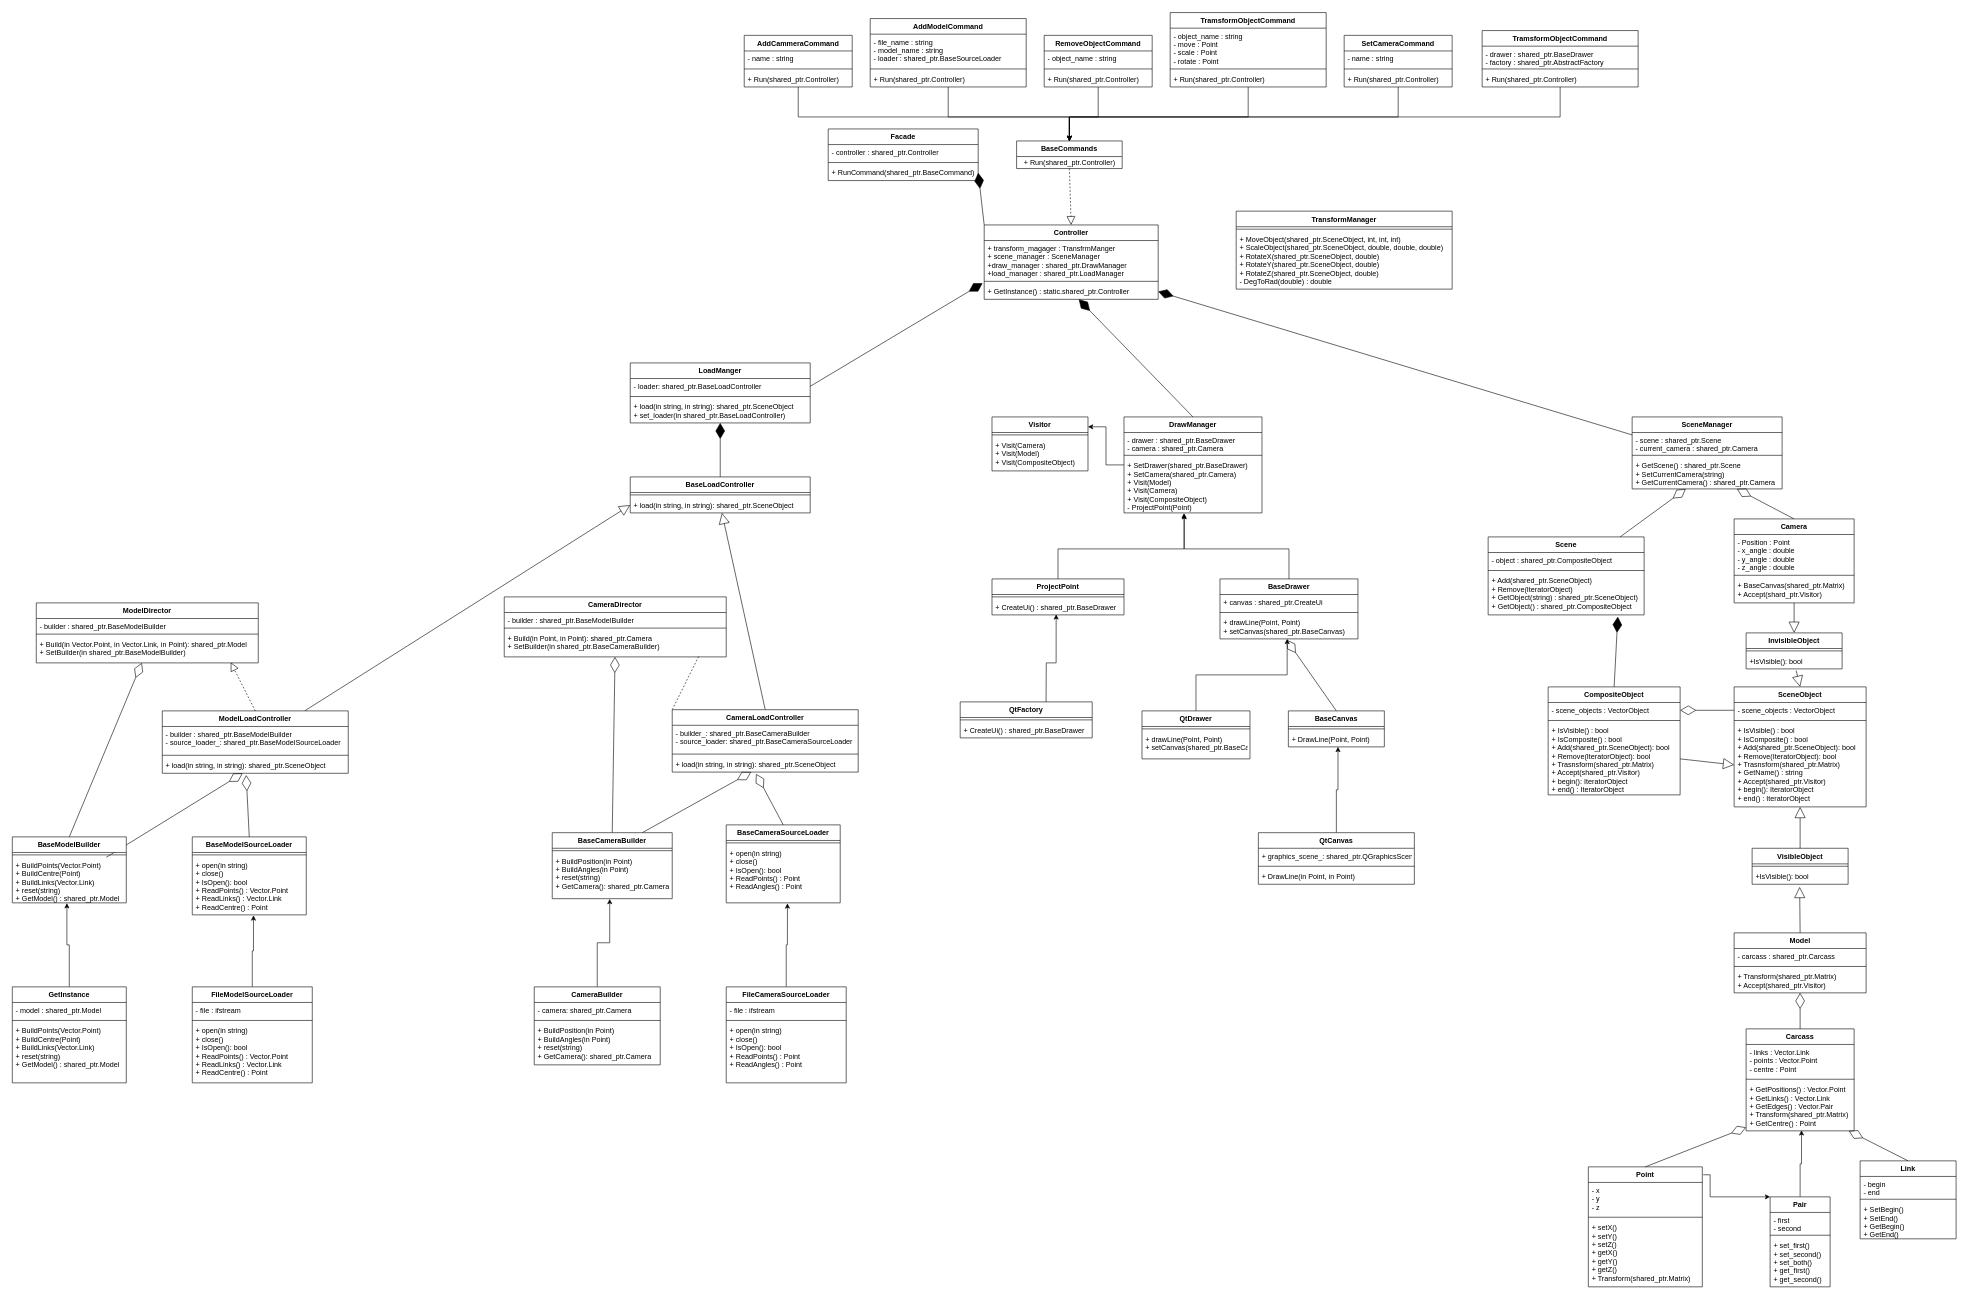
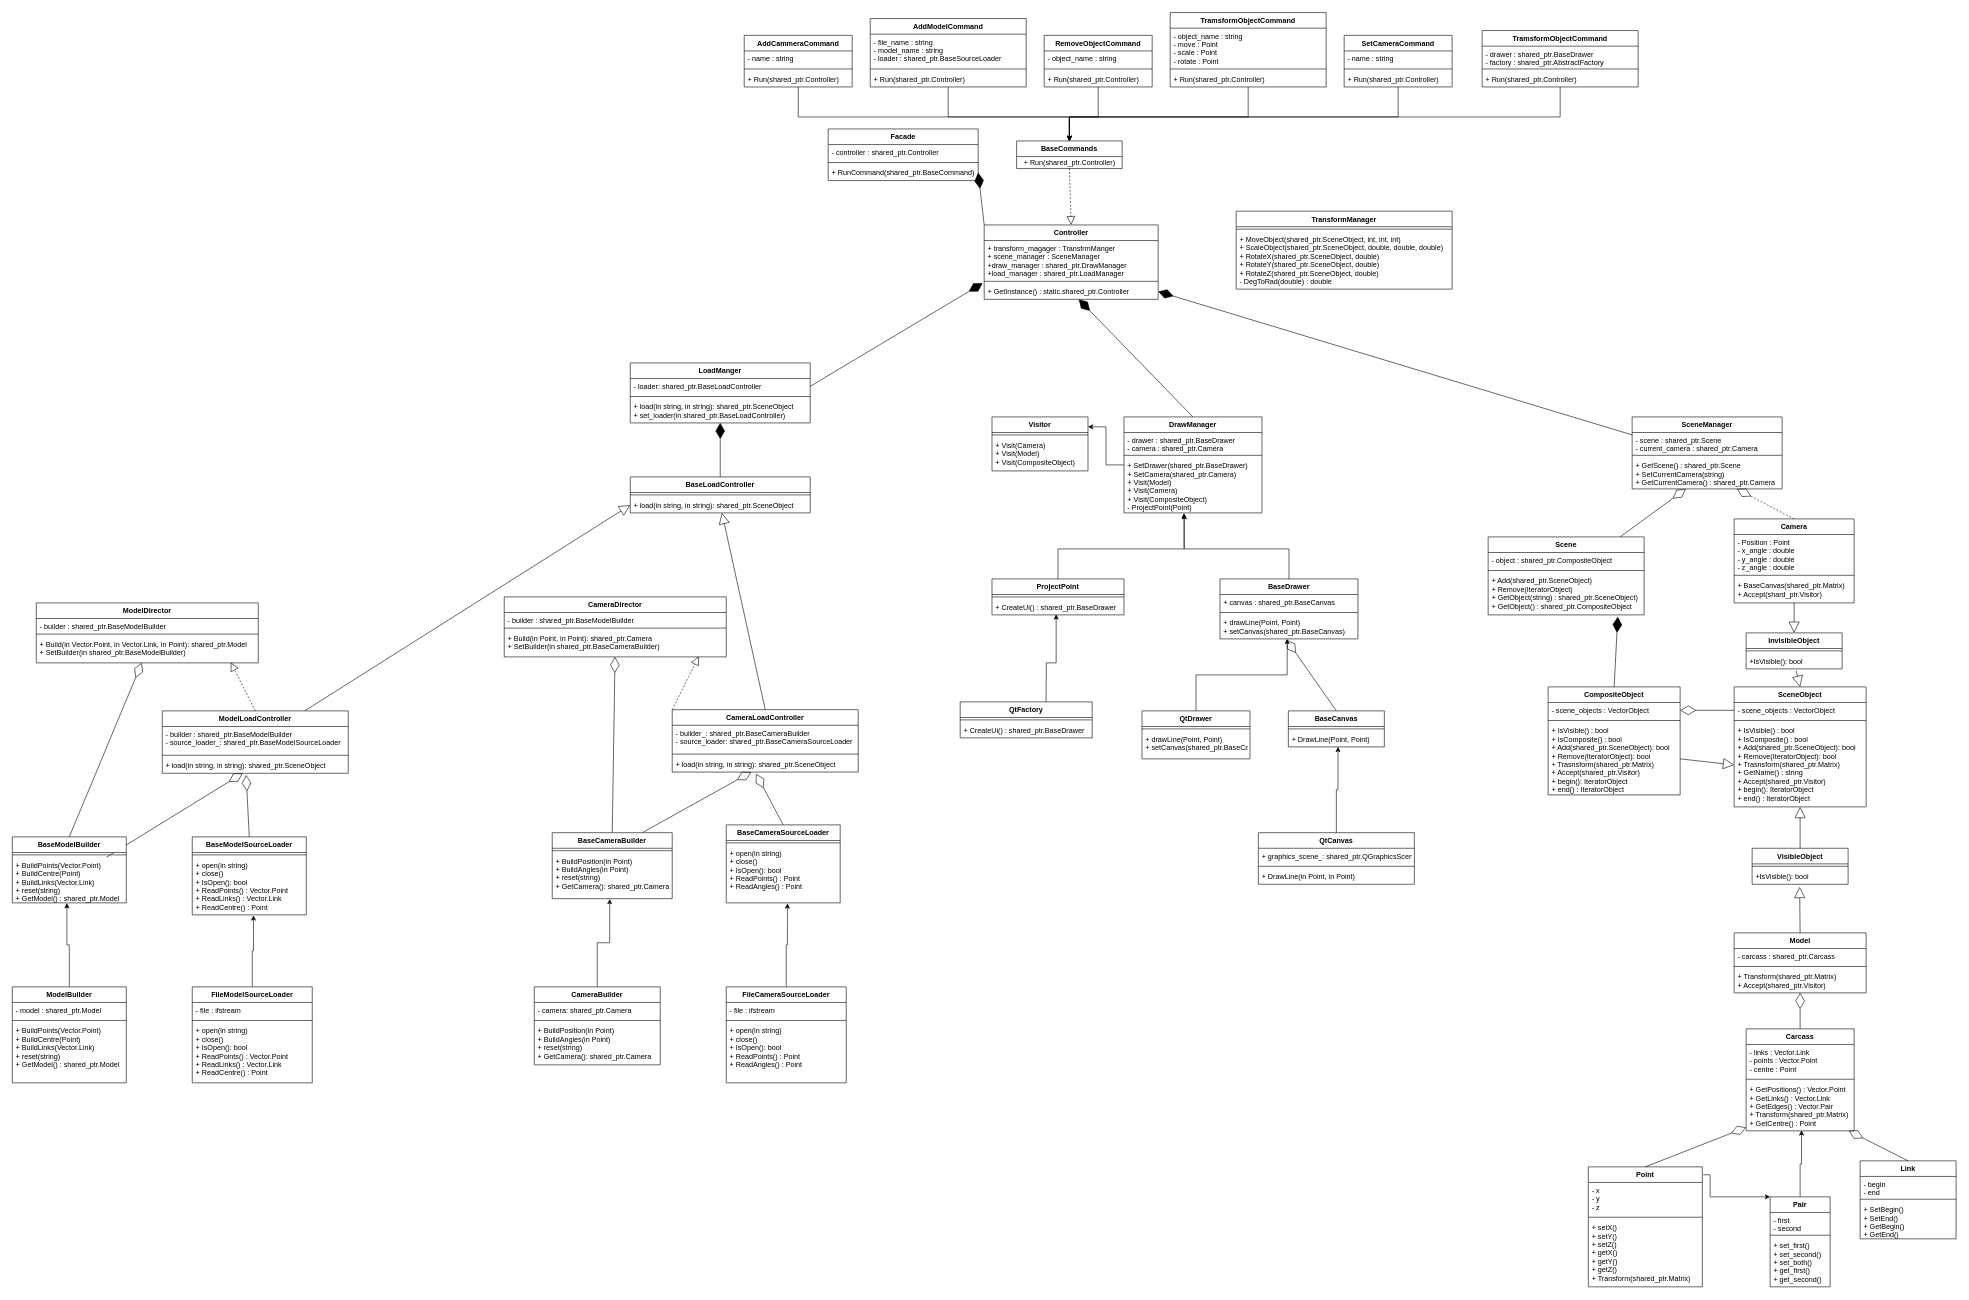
- <mxCell id="14" value="" style="endArrow=diamondThin;endFill=0;endSize=24;html=1;rounded=0;exitX=0.5;exitY=0;exitDx=0;exitDy=0;" parent="1" source="131" target="130" edge="1"><mxGeometry width="160" relative="1" as="geometry"><mxPoint x="2920" y="854" as="sourcePoint" /><mxPoint x="2860" y="774" as="targetPoint" /></mxGeometry></mxCell>
+ <mxCell id="14" value="" style="endArrow=diamondThin;endFill=0;endSize=24;html=1;rounded=0;exitX=0.5;exitY=0;exitDx=0;exitDy=0;dashed=1;" parent="1" source="131" target="130" edge="1"><mxGeometry width="160" relative="1" as="geometry"><mxPoint x="2920" y="854" as="sourcePoint" /><mxPoint x="2860" y="774" as="targetPoint" /></mxGeometry></mxCell>
- <mxCell id="71" value="+ canvas : shared_ptr.CreateUi" style="text;strokeColor=none;fillColor=none;align=left;verticalAlign=top;spacingLeft=4;spacingRight=4;overflow=hidden;rotatable=0;points=[[0,0.5],[1,0.5]];portConstraint=eastwest;" vertex="1" parent="70"><mxGeometry y="26" width="230" height="26" as="geometry" /></mxCell>
+ <mxCell id="71" value="+ canvas : shared_ptr.BaseCanvas" style="text;strokeColor=none;fillColor=none;align=left;verticalAlign=top;spacingLeft=4;spacingRight=4;overflow=hidden;rotatable=0;points=[[0,0.5],[1,0.5]];portConstraint=eastwest;" vertex="1" parent="70"><mxGeometry y="26" width="230" height="26" as="geometry" /></mxCell>
- <mxCell id="181" value="" style="endArrow=none;dashed=1;endFill=0;endSize=12;html=1;rounded=0;entryX=0.876;entryY=0.981;entryDx=0;entryDy=0;entryPerimeter=0;exitX=0;exitY=0;exitDx=0;exitDy=0;" edge="1" parent="1" source="190" target="189"><mxGeometry width="160" relative="1" as="geometry"><mxPoint x="1334" y="777" as="sourcePoint" /><mxPoint x="1310" y="690" as="targetPoint" /></mxGeometry></mxCell>
+ <mxCell id="181" value="" style="endArrow=block;dashed=1;endFill=0;endSize=12;html=1;rounded=0;entryX=0.876;entryY=0.981;entryDx=0;entryDy=0;entryPerimeter=0;exitX=0;exitY=0;exitDx=0;exitDy=0;" edge="1" parent="1" source="190" target="189"><mxGeometry width="160" relative="1" as="geometry"><mxPoint x="1334" y="777" as="sourcePoint" /><mxPoint x="1310" y="690" as="targetPoint" /></mxGeometry></mxCell>
- <mxCell id="169" value="GetInstance" style="swimlane;fontStyle=1;align=center;verticalAlign=top;childLayout=stackLayout;horizontal=1;startSize=26;horizontalStack=0;resizeParent=1;resizeParentMax=0;resizeLast=0;collapsible=1;marginBottom=0;glass=0;" vertex="1" parent="1"><mxGeometry x="20" y="1644" width="190" height="160" as="geometry" /></mxCell>
+ <mxCell id="169" value="ModelBuilder" style="swimlane;fontStyle=1;align=center;verticalAlign=top;childLayout=stackLayout;horizontal=1;startSize=26;horizontalStack=0;resizeParent=1;resizeParentMax=0;resizeLast=0;collapsible=1;marginBottom=0;glass=0;" vertex="1" parent="1"><mxGeometry x="20" y="1644" width="190" height="160" as="geometry" /></mxCell>
